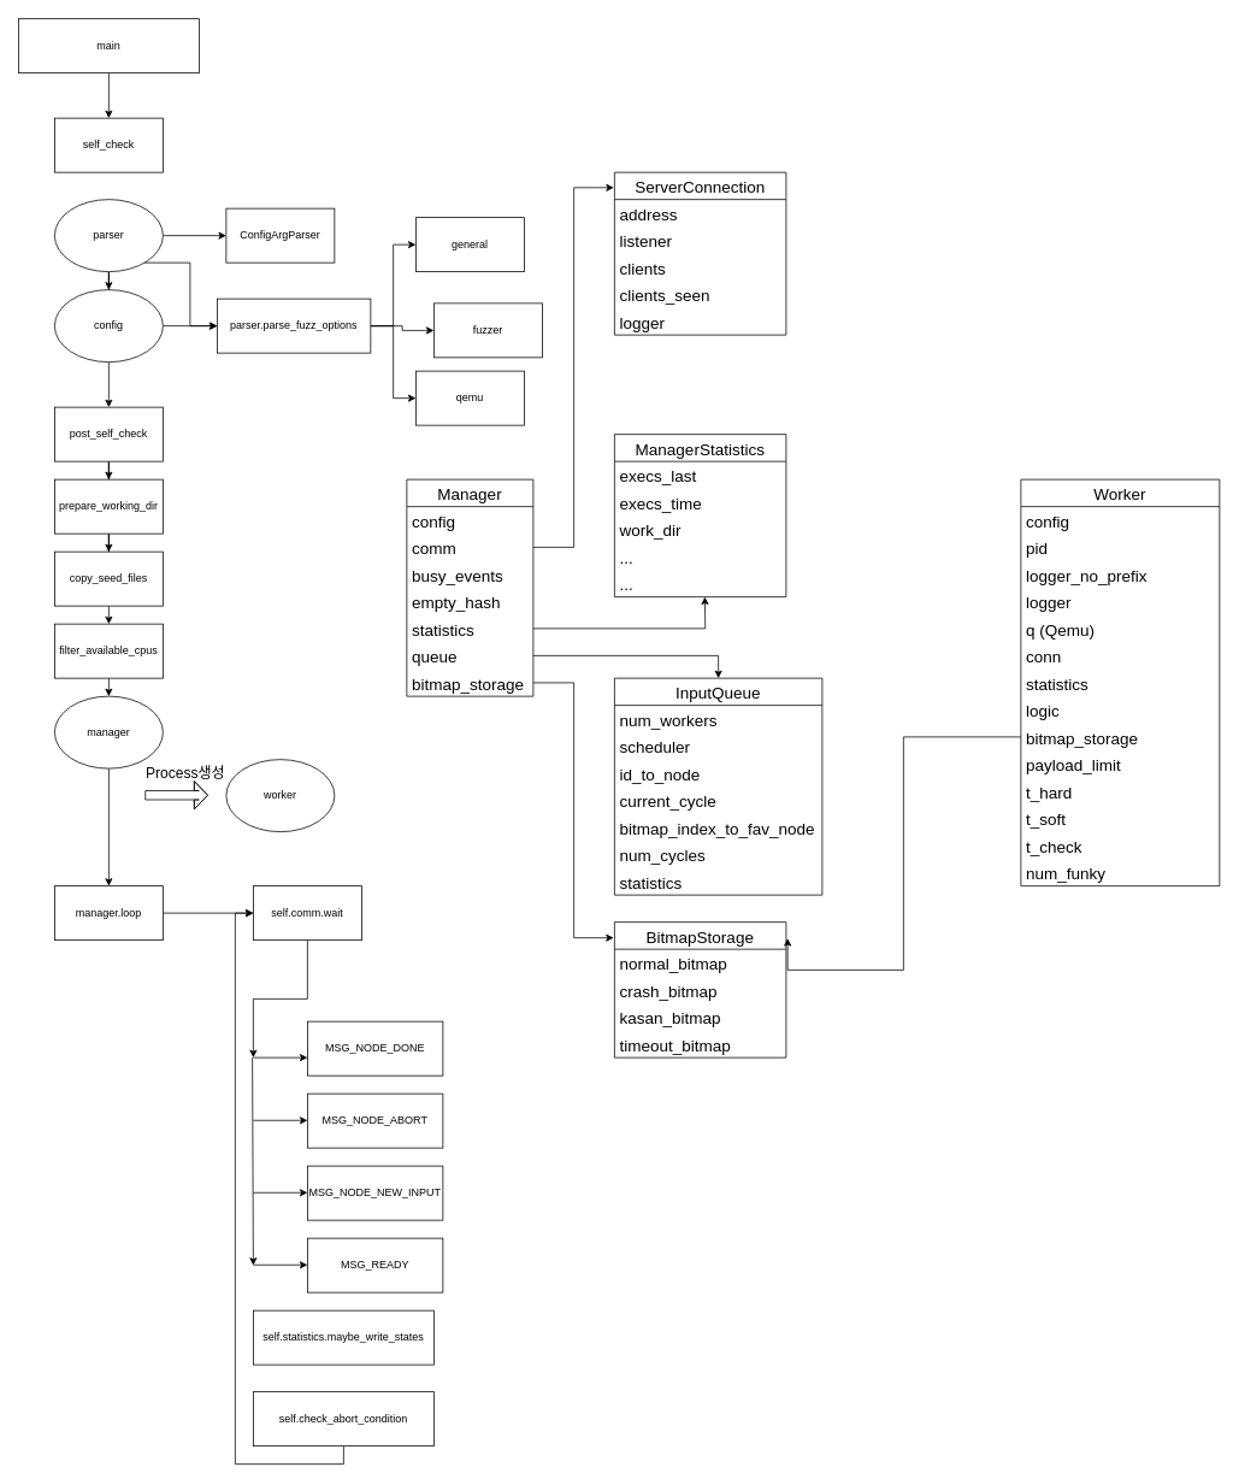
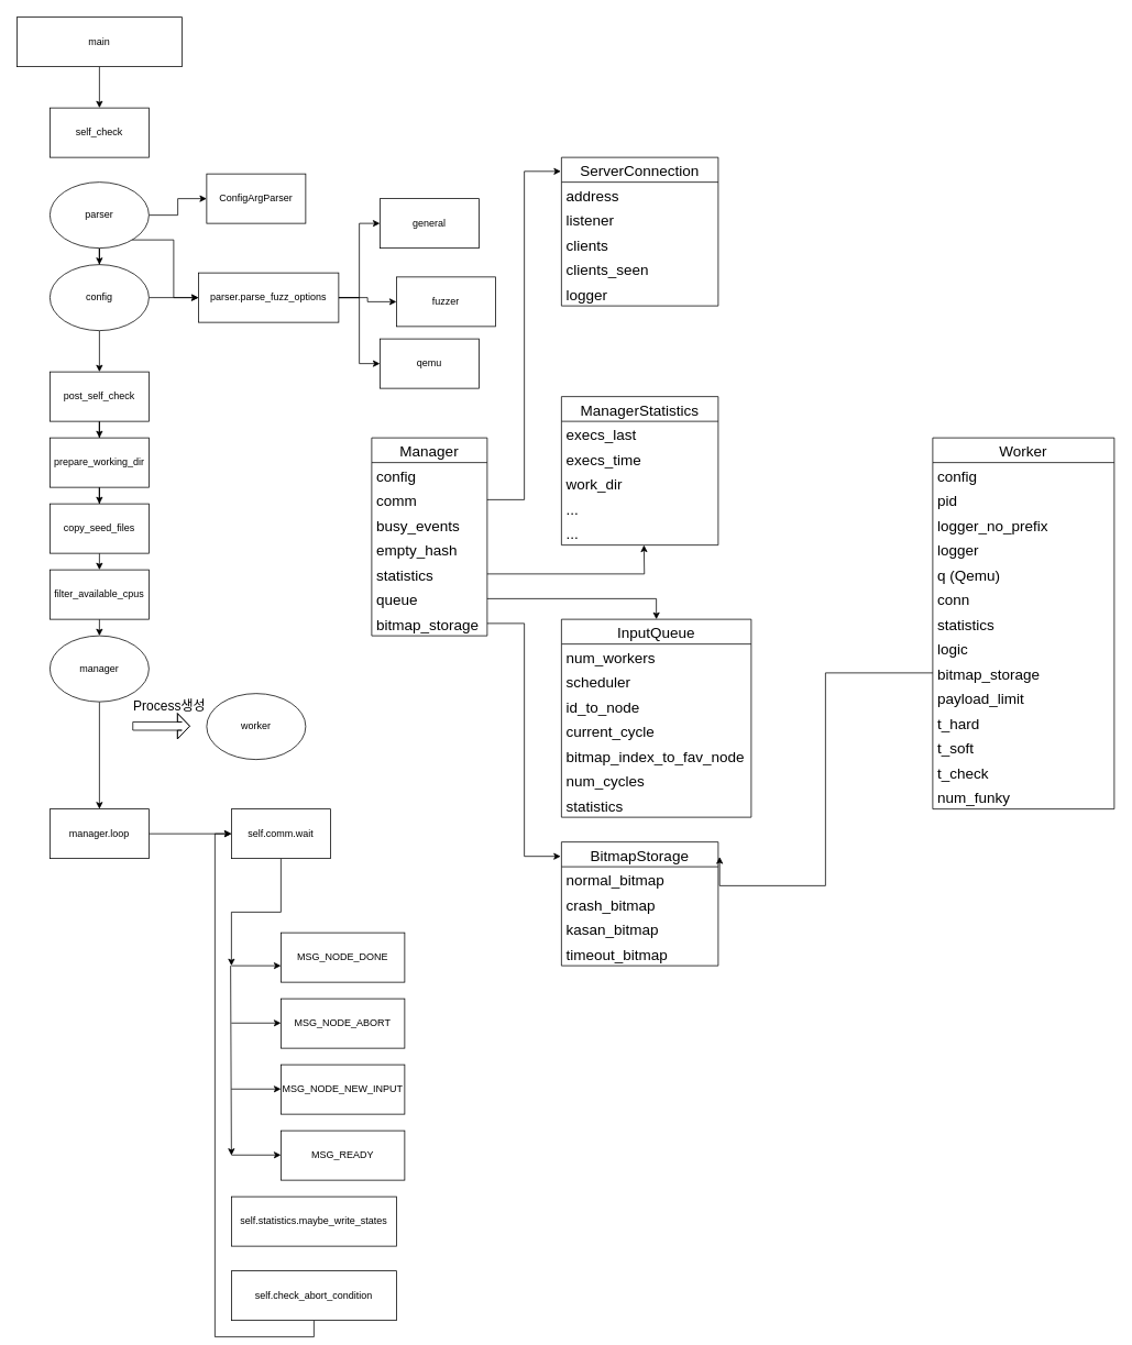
- <mxCell id="10" value="ConfigArgParser" style="rounded=0;whiteSpace=wrap;html=1;" parent="1" vertex="1"><mxGeometry x="250" y="230" width="120" height="60" as="geometry" /></mxCell>
+ <mxCell id="10" value="ConfigArgParser" style="rounded=0;whiteSpace=wrap;html=1;" parent="1" vertex="1"><mxGeometry x="250" y="210" width="120" height="60" as="geometry" /></mxCell>
